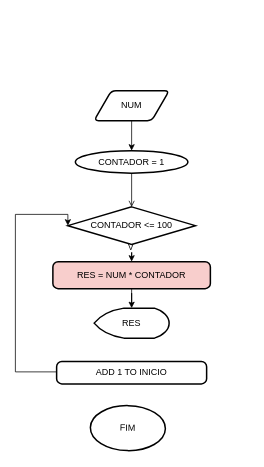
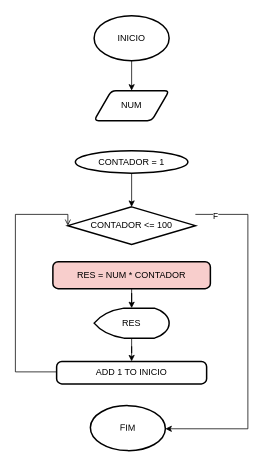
+ <mxCell id="3" value="INICIO" style="strokeWidth=2;html=1;shape=mxgraph.flowchart.start_1;whiteSpace=wrap;" vertex="1" parent="1"><mxGeometry x="125" y="20" width="100" height="60" as="geometry" /></mxCell>
+ <mxCell id="2" style="edgeStyle=orthogonalEdgeStyle;rounded=0;orthogonalLoop=1;jettySize=auto;html=1;" edge="1" parent="1" source="3" target="6"><mxGeometry relative="1" as="geometry" /></mxCell>
- <mxCell id="5" style="edgeStyle=orthogonalEdgeStyle;rounded=0;orthogonalLoop=1;jettySize=auto;html=1;" edge="1" parent="1" source="6" target="8"><mxGeometry relative="1" as="geometry" /></mxCell>
- <mxCell id="7" style="edgeStyle=orthogonalEdgeStyle;rounded=0;orthogonalLoop=1;jettySize=auto;html=1;endArrow=open;" edge="1" parent="1" source="8" target="11"><mxGeometry relative="1" as="geometry" /></mxCell>
+ <mxCell id="7" style="edgeStyle=orthogonalEdgeStyle;rounded=0;orthogonalLoop=1;jettySize=auto;html=1;" edge="1" parent="1" source="8" target="11"><mxGeometry relative="1" as="geometry" /></mxCell>
- <mxCell id="17" style="edgeStyle=orthogonalEdgeStyle;rounded=0;orthogonalLoop=1;jettySize=auto;html=1;entryX=0;entryY=0.5;entryDx=0;entryDy=0;entryPerimeter=0;" edge="1" parent="1" source="16" target="11"><mxGeometry relative="1" as="geometry"><Array as="points"><mxPoint x="20" y="495" /><mxPoint x="20" y="285" /></Array></mxGeometry></mxCell>
+ <mxCell id="17" style="edgeStyle=orthogonalEdgeStyle;rounded=0;orthogonalLoop=1;jettySize=auto;html=1;entryX=0;entryY=0.5;entryDx=0;entryDy=0;entryPerimeter=0;endArrow=open;" edge="1" parent="1" source="16" target="11"><mxGeometry relative="1" as="geometry"><Array as="points"><mxPoint x="20" y="495" /><mxPoint x="20" y="285" /></Array></mxGeometry></mxCell>
- <mxCell id="9" style="edgeStyle=orthogonalEdgeStyle;rounded=0;orthogonalLoop=1;jettySize=auto;html=1;" edge="1" parent="1" source="11" target="13"><mxGeometry relative="1" as="geometry" /></mxCell>
- <mxCell id="10" value="V" style="edgeLabel;html=1;align=center;verticalAlign=middle;resizable=0;points=[];" vertex="1" connectable="0" parent="9"><mxGeometry x="0.227" y="1" relative="1" as="geometry"><mxPoint x="-1" y="-2" as="offset" /></mxGeometry></mxCell>
+ <mxCell id="14" style="edgeStyle=orthogonalEdgeStyle;rounded=0;orthogonalLoop=1;jettySize=auto;html=1;" edge="1" parent="1" source="15" target="16"><mxGeometry relative="1" as="geometry" /></mxCell>
+ <mxCell id="18" style="edgeStyle=orthogonalEdgeStyle;rounded=0;orthogonalLoop=1;jettySize=auto;html=1;entryX=1;entryY=0.5;entryDx=0;entryDy=0;entryPerimeter=0;" edge="1" parent="1" source="11" target="4"><mxGeometry relative="1" as="geometry"><Array as="points"><mxPoint x="330" y="285" /><mxPoint x="330" y="570" /><mxPoint x="220" y="570" /></Array></mxGeometry></mxCell>
+ <mxCell id="19" value="F" style="edgeLabel;html=1;align=center;verticalAlign=middle;resizable=0;points=[];" vertex="1" connectable="0" parent="18"><mxGeometry x="-0.889" y="-2" relative="1" as="geometry"><mxPoint as="offset" /></mxGeometry></mxCell>
